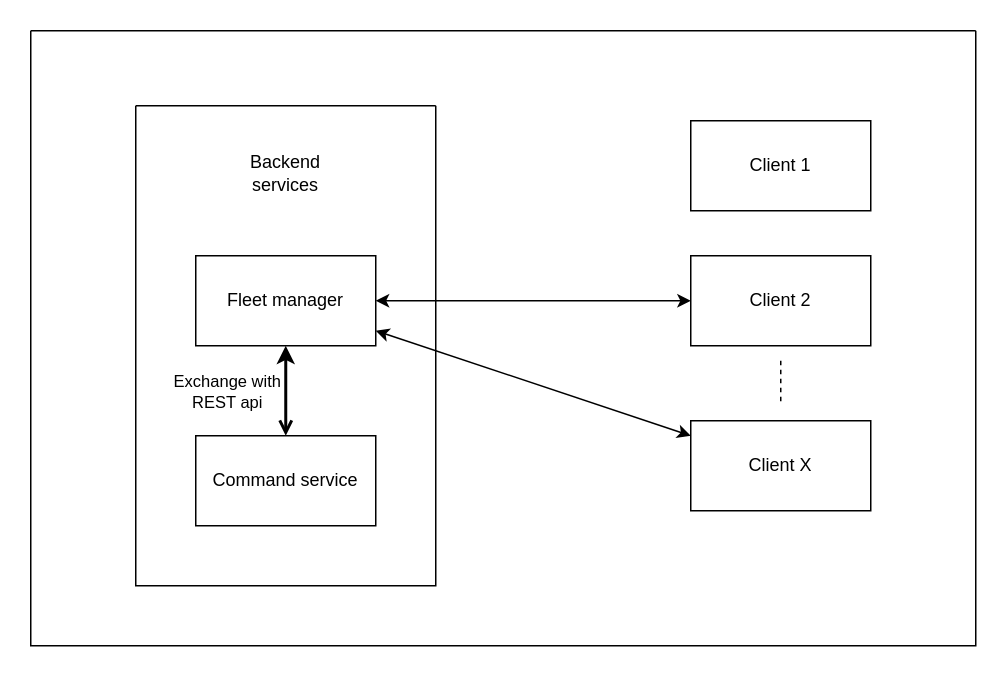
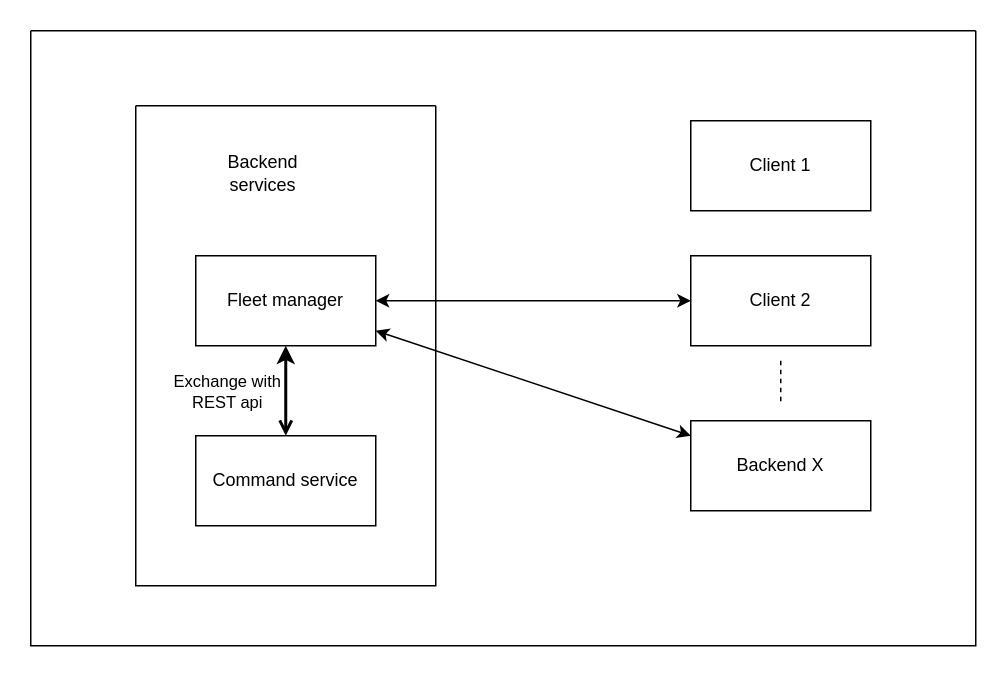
- <mxCell id="11" value="Backend services" style="text;html=1;strokeColor=none;fillColor=none;align=center;verticalAlign=middle;whiteSpace=wrap;rounded=0;" parent="6" vertex="1"><mxGeometry x="70" y="30" width="60" height="30" as="geometry" /></mxCell>
+ <mxCell id="11" value="Backend services" style="text;html=1;strokeColor=none;fillColor=none;align=center;verticalAlign=middle;whiteSpace=wrap;rounded=0;" parent="6" vertex="1"><mxGeometry x="55" y="30" width="60" height="30" as="geometry" /></mxCell>
- <mxCell id="5" value="Client X" style="rounded=0;whiteSpace=wrap;html=1;" parent="1" vertex="1"><mxGeometry x="460" y="280" width="120" height="60" as="geometry" /></mxCell>
+ <mxCell id="5" value="Backend X" style="rounded=0;whiteSpace=wrap;html=1;" parent="1" vertex="1"><mxGeometry x="460" y="280" width="120" height="60" as="geometry" /></mxCell>
